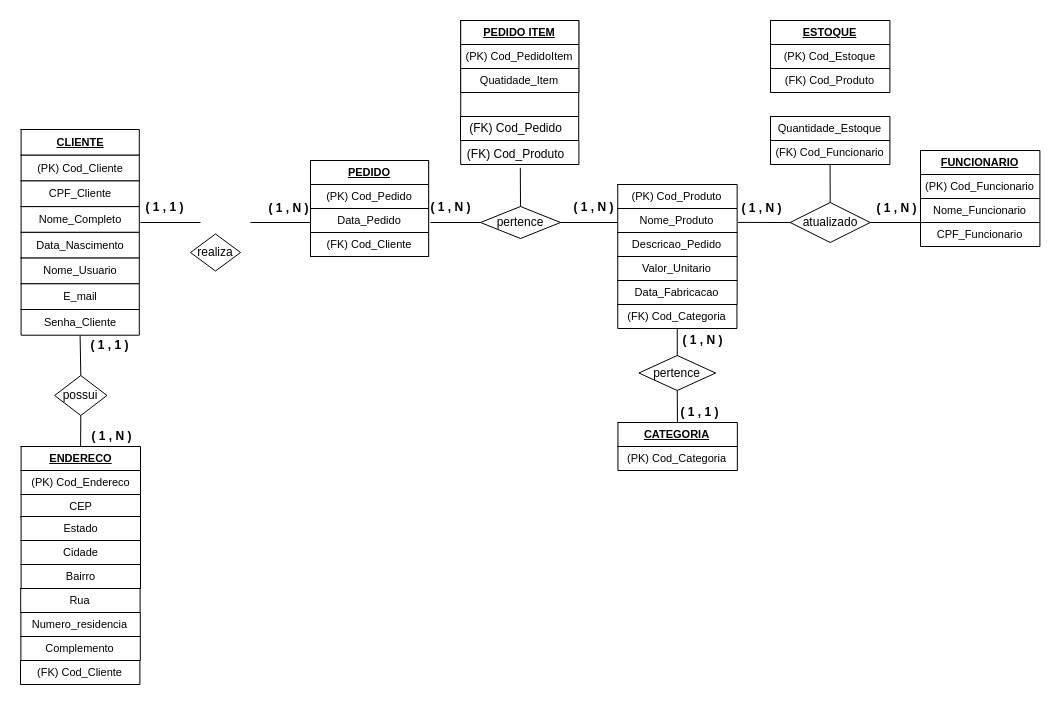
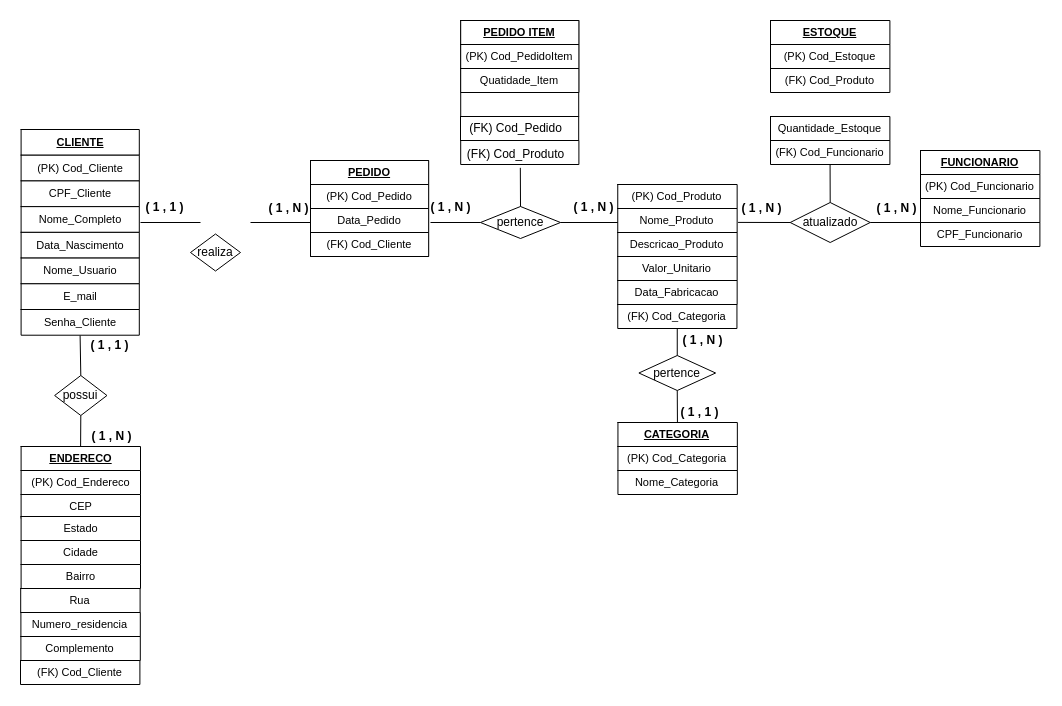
- <mxCell id="32" value="Descricao_Pedido" style="shape=partialRectangle;html=1;whiteSpace=wrap;connectable=0;strokeOpacity=100;verticalAlign=middle;fontSize=11;spacing=3;fillColor=#ffffff;fontSize=11;" parent="29" vertex="1"><mxGeometry y="72" width="119.4" height="24" as="geometry" /></mxCell>
+ <mxCell id="32" value="Descricao_Produto" style="shape=partialRectangle;html=1;whiteSpace=wrap;connectable=0;strokeOpacity=100;verticalAlign=middle;fontSize=11;spacing=3;fillColor=#ffffff;fontSize=11;" parent="29" vertex="1"><mxGeometry y="72" width="119.4" height="24" as="geometry" /></mxCell>
+ <mxCell id="24" value="Nome_Categoria" style="shape=partialRectangle;html=1;whiteSpace=wrap;connectable=0;strokeOpacity=100;verticalAlign=middle;fontSize=11;spacing=3;fillColor=#ffffff;fontSize=11;" parent="21" vertex="1"><mxGeometry y="48" width="119.4" height="24" as="geometry" /></mxCell>
